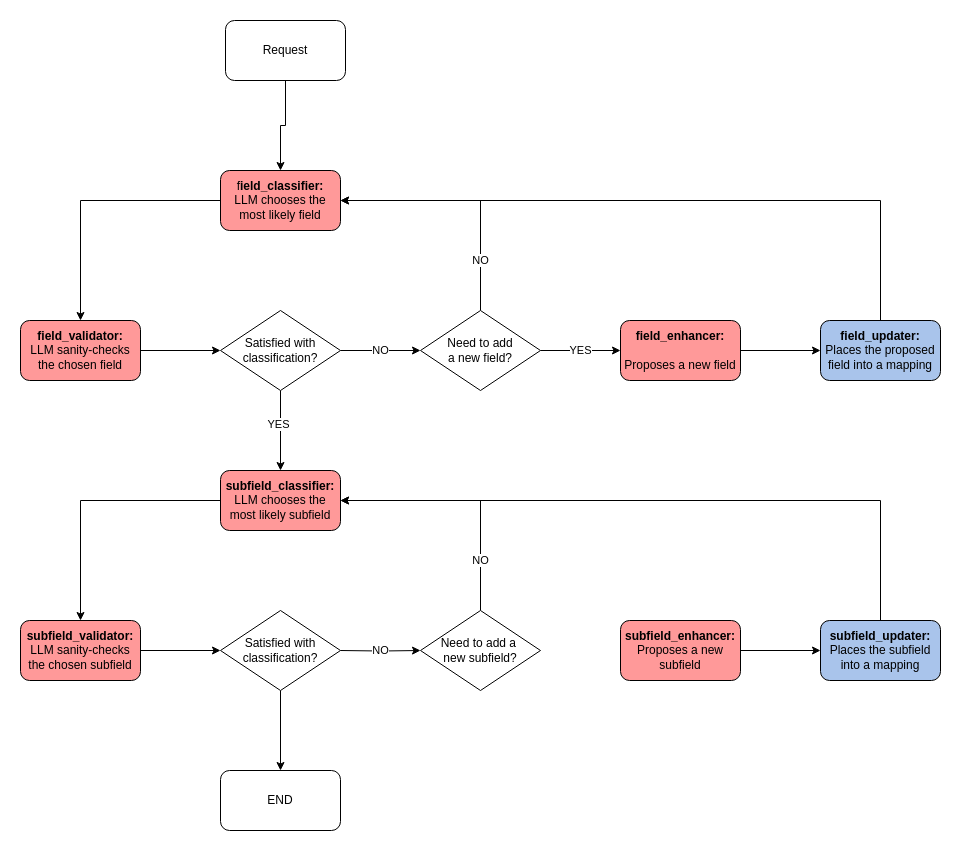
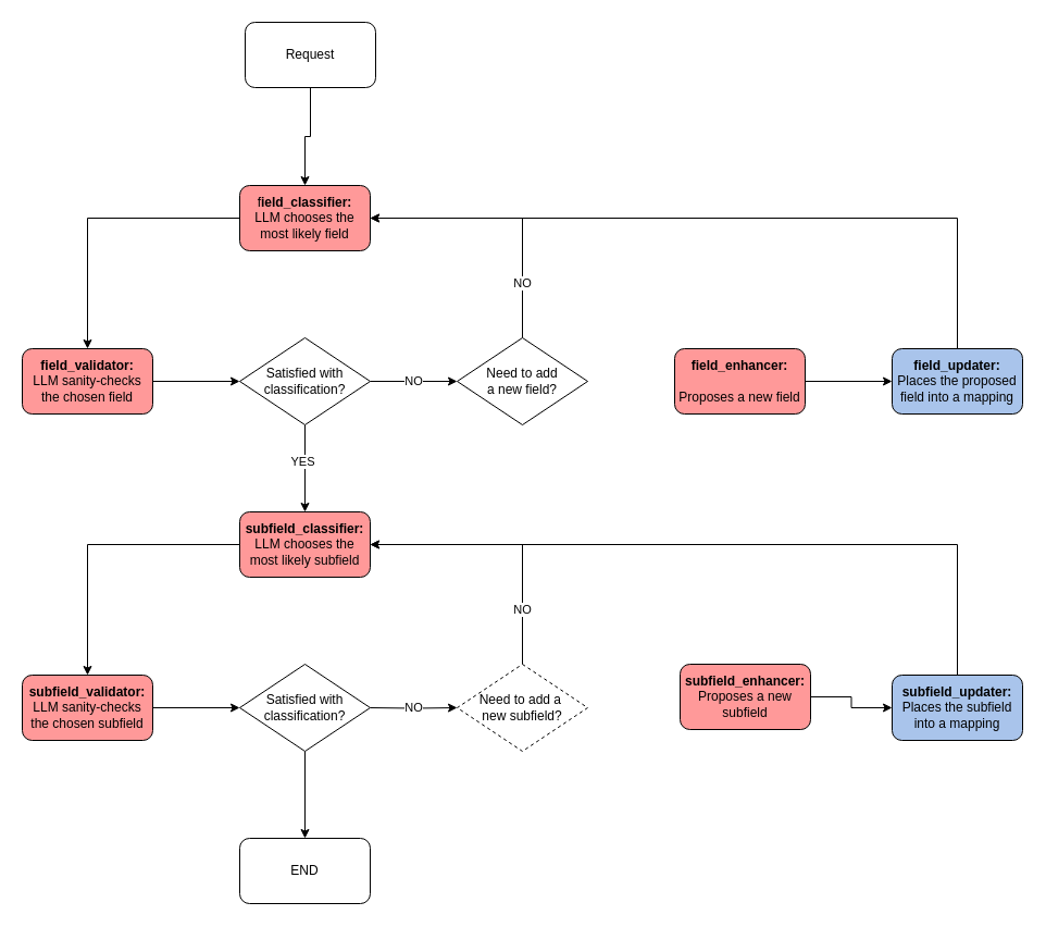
- <mxCell id="10" value="YES" style="edgeStyle=orthogonalEdgeStyle;rounded=0;orthogonalLoop=1;jettySize=auto;html=1;exitX=1;exitY=0.5;exitDx=0;exitDy=0;entryX=0;entryY=0.5;entryDx=0;entryDy=0;" edge="1" parent="1" source="12" target="9"><mxGeometry relative="1" as="geometry" /></mxCell>
- <mxCell id="31" value="Need to&amp;nbsp;&lt;span style=&quot;background-color: transparent; color: light-dark(rgb(0, 0, 0), rgb(255, 255, 255));&quot;&gt;add&amp;nbsp;&lt;/span&gt;&lt;span style=&quot;background-color: transparent; color: light-dark(rgb(0, 0, 0), rgb(255, 255, 255));&quot;&gt;a&amp;nbsp;&lt;/span&gt;&lt;div&gt;&lt;span style=&quot;background-color: transparent; color: light-dark(rgb(0, 0, 0), rgb(255, 255, 255));&quot;&gt;new subfield?&lt;/span&gt;&lt;/div&gt;" style="rhombus;whiteSpace=wrap;html=1;" vertex="1" parent="1"><mxGeometry x="420" y="610" width="120" height="80" as="geometry" /></mxCell>
+ <mxCell id="31" value="Need to&amp;nbsp;&lt;span style=&quot;background-color: transparent; color: light-dark(rgb(0, 0, 0), rgb(255, 255, 255));&quot;&gt;add&amp;nbsp;&lt;/span&gt;&lt;span style=&quot;background-color: transparent; color: light-dark(rgb(0, 0, 0), rgb(255, 255, 255));&quot;&gt;a&amp;nbsp;&lt;/span&gt;&lt;div&gt;&lt;span style=&quot;background-color: transparent; color: light-dark(rgb(0, 0, 0), rgb(255, 255, 255));&quot;&gt;new subfield?&lt;/span&gt;&lt;/div&gt;" style="rhombus;whiteSpace=wrap;html=1;dashed=1;" vertex="1" parent="1"><mxGeometry x="420" y="610" width="120" height="80" as="geometry" /></mxCell>
- <mxCell id="24" value="&lt;b&gt;subfield_enhancer:&lt;/b&gt;&lt;div&gt;&lt;div&gt;Proposes a new subfield&lt;/div&gt;&lt;/div&gt;" style="whiteSpace=wrap;html=1;rounded=1;fillColor=#FF9999;" vertex="1" parent="1"><mxGeometry x="620" y="620" width="120" height="60" as="geometry" /></mxCell>
+ <mxCell id="24" value="&lt;b&gt;subfield_enhancer:&lt;/b&gt;&lt;div&gt;&lt;div&gt;Proposes a new subfield&lt;/div&gt;&lt;/div&gt;" style="whiteSpace=wrap;html=1;rounded=1;fillColor=#FF9999;" vertex="1" parent="1"><mxGeometry x="625" y="610" width="120" height="60" as="geometry" /></mxCell>
